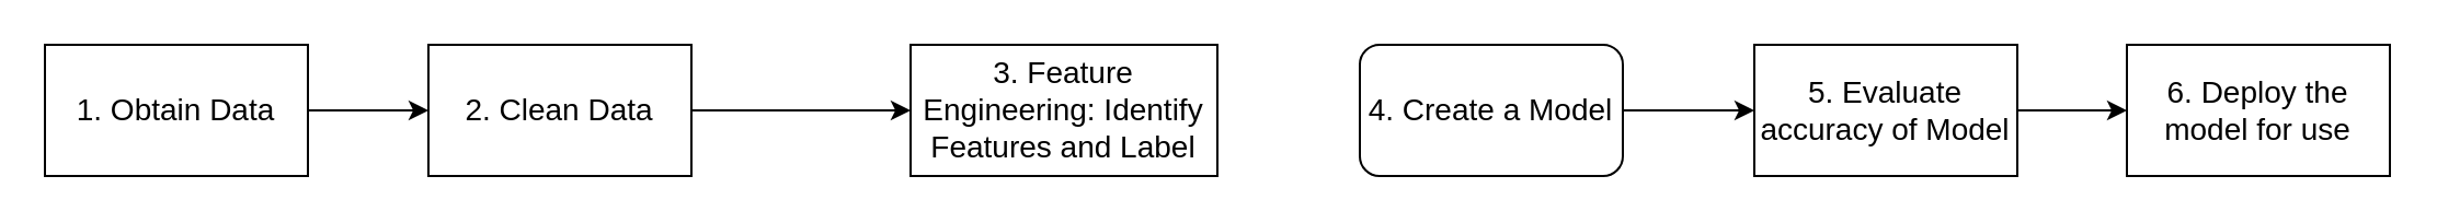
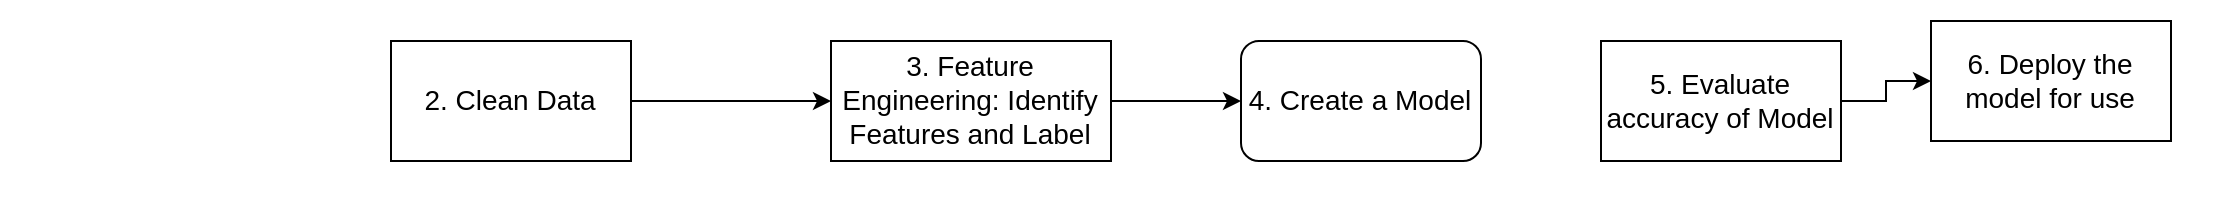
- <mxCell id="3" value="1. Obtain Data" style="rounded=0;whiteSpace=wrap;html=1;fontSize=14;" vertex="1" parent="1"><mxGeometry x="20" y="20" width="120" height="60" as="geometry" /></mxCell>
- <mxCell id="2" style="edgeStyle=orthogonalEdgeStyle;rounded=0;orthogonalLoop=1;jettySize=auto;html=1;exitX=1;exitY=0.5;exitDx=0;exitDy=0;entryX=0;entryY=0.5;entryDx=0;entryDy=0;" edge="1" parent="1" source="3" target="5"><mxGeometry relative="1" as="geometry" /></mxCell>
+ <mxCell id="8" style="edgeStyle=orthogonalEdgeStyle;rounded=0;orthogonalLoop=1;jettySize=auto;html=1;exitX=1;exitY=0.5;exitDx=0;exitDy=0;entryX=0;entryY=0.5;entryDx=0;entryDy=0;" edge="1" parent="1" source="9" target="11"><mxGeometry relative="1" as="geometry" /></mxCell>
- <mxCell id="10" style="edgeStyle=orthogonalEdgeStyle;rounded=0;orthogonalLoop=1;jettySize=auto;html=1;exitX=1;exitY=0.5;exitDx=0;exitDy=0;entryX=0;entryY=0.5;entryDx=0;entryDy=0;" edge="1" parent="1" source="11" target="7"><mxGeometry relative="1" as="geometry" /></mxCell>
- <mxCell id="12" value="6. Deploy the model for use" style="rounded=0;whiteSpace=wrap;html=1;fontSize=14;" vertex="1" parent="1"><mxGeometry x="970" y="20" width="120" height="60" as="geometry" /></mxCell>
+ <mxCell id="12" value="6. Deploy the model for use" style="rounded=0;whiteSpace=wrap;html=1;fontSize=14;" vertex="1" parent="1"><mxGeometry x="965" y="10" width="120" height="60" as="geometry" /></mxCell>
